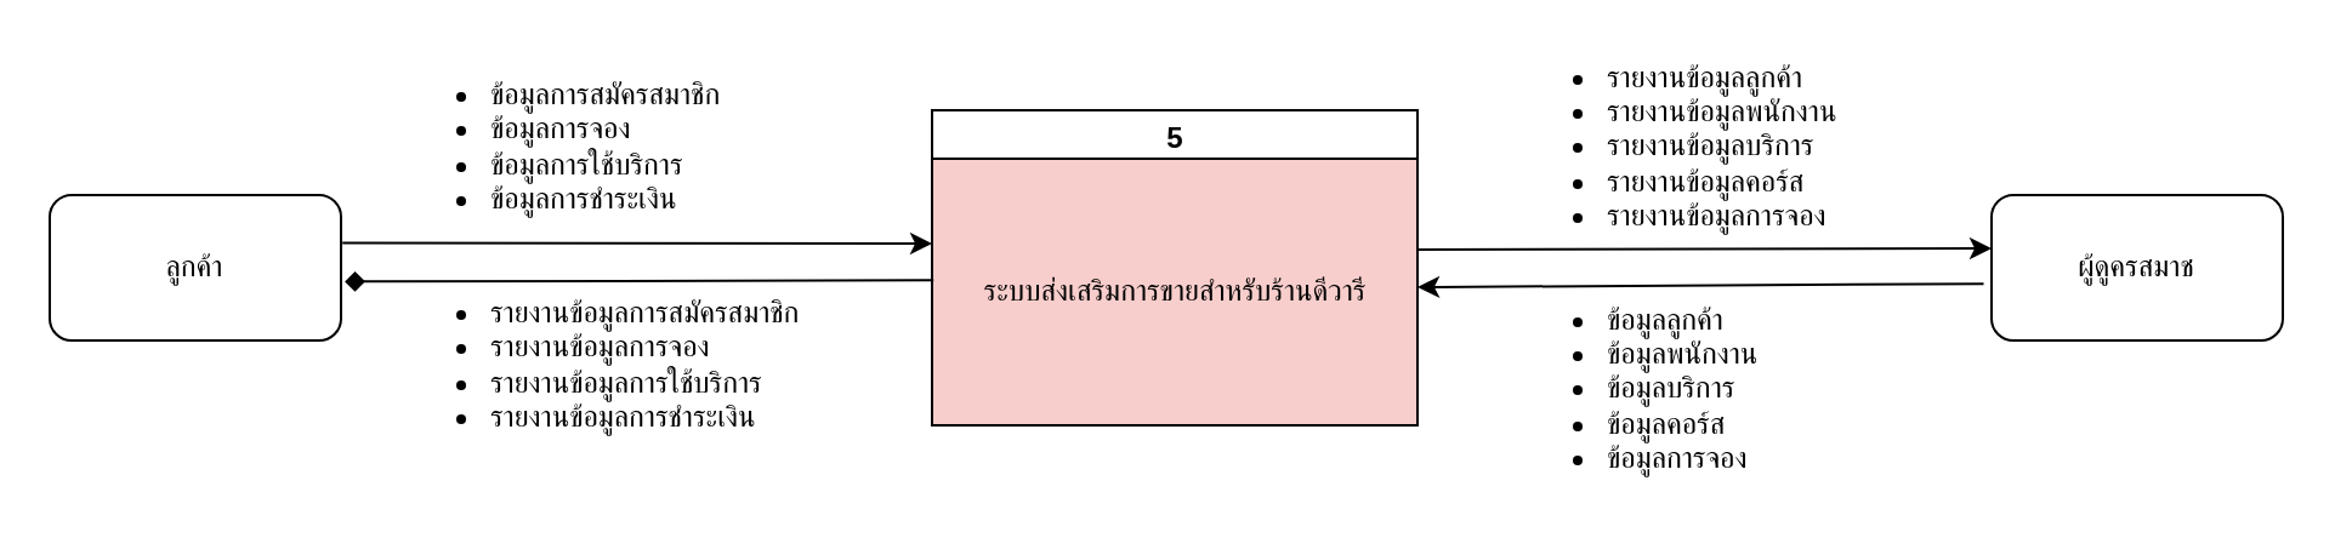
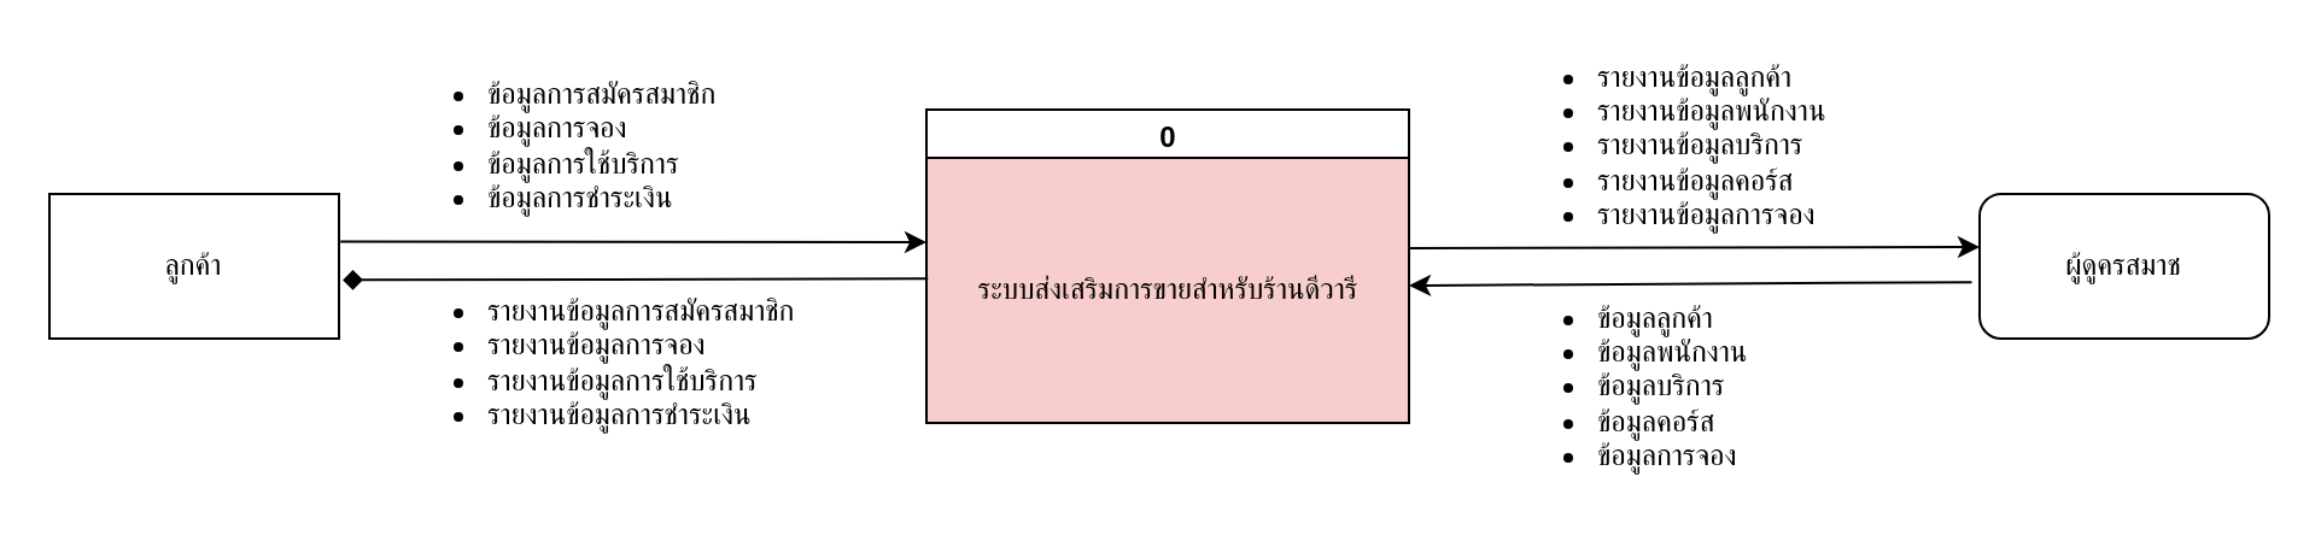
- <mxCell id="4" value="5" style="swimlane;whiteSpace=wrap;html=1;startSize=23;" vertex="1" parent="1"><mxGeometry x="383.5" y="45" width="200" height="130" as="geometry" /></mxCell>
+ <mxCell id="4" value="0" style="swimlane;whiteSpace=wrap;html=1;startSize=23;" vertex="1" parent="1"><mxGeometry x="383.5" y="45" width="200" height="130" as="geometry" /></mxCell>
- <mxCell id="2" value="ลูกค้า" style="rounded=1;whiteSpace=wrap;html=1;" vertex="1" parent="1"><mxGeometry x="20" y="80" width="120" height="60" as="geometry" /></mxCell>
+ <mxCell id="2" value="ลูกค้า" style="whiteSpace=wrap;html=1;rounded=0;" vertex="1" parent="1"><mxGeometry x="20" y="80" width="120" height="60" as="geometry" /></mxCell>
